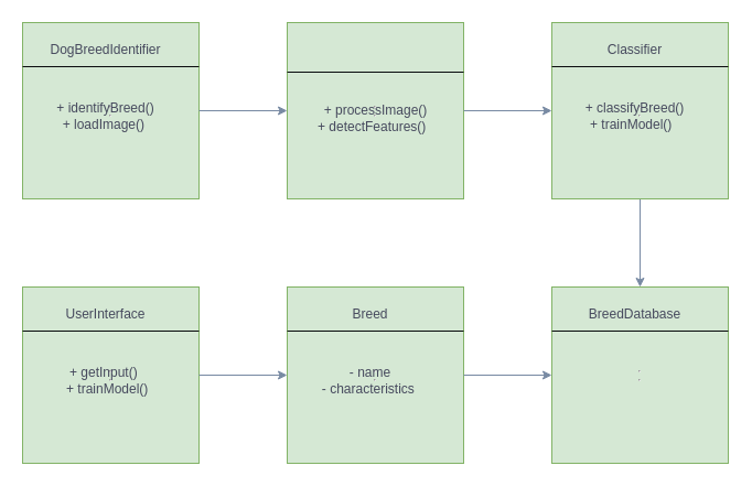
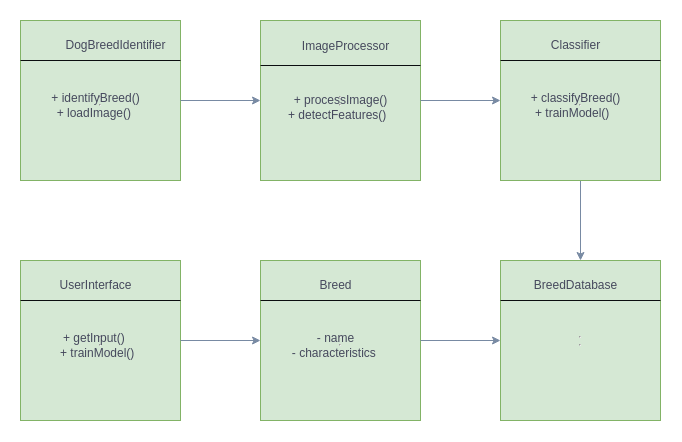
- <mxCell id="5" value="DogBreedIdentifier" style="text;html=1;align=center;verticalAlign=middle;resizable=0;points=[];autosize=1;strokeColor=none;fillColor=none;fontColor=#46495D;container=0;" vertex="1" parent="2"><mxGeometry x="15" y="10" width="120" height="30" as="geometry" /></mxCell>
+ <mxCell id="5" value="DogBreedIdentifier" style="text;html=1;align=center;verticalAlign=middle;resizable=0;points=[];autosize=1;strokeColor=none;fillColor=none;fontColor=#46495D;container=0;" vertex="1" parent="2"><mxGeometry x="35" y="10" width="120" height="30" as="geometry" /></mxCell>
+ <mxCell id="11" value="&amp;nbsp;ImageProcessor&amp;nbsp;" style="text;html=1;align=center;verticalAlign=middle;resizable=0;points=[];autosize=1;strokeColor=none;fillColor=none;fontColor=#46495D;container=0;" vertex="1" parent="8"><mxGeometry x="25" y="10.5" width="120" height="30" as="geometry" /></mxCell>
